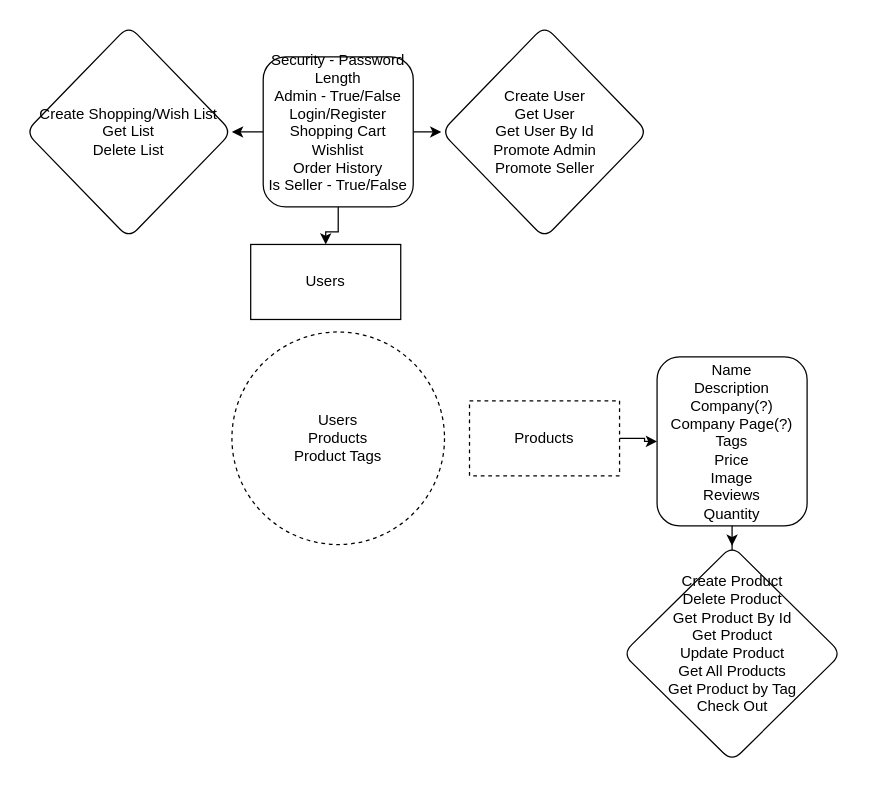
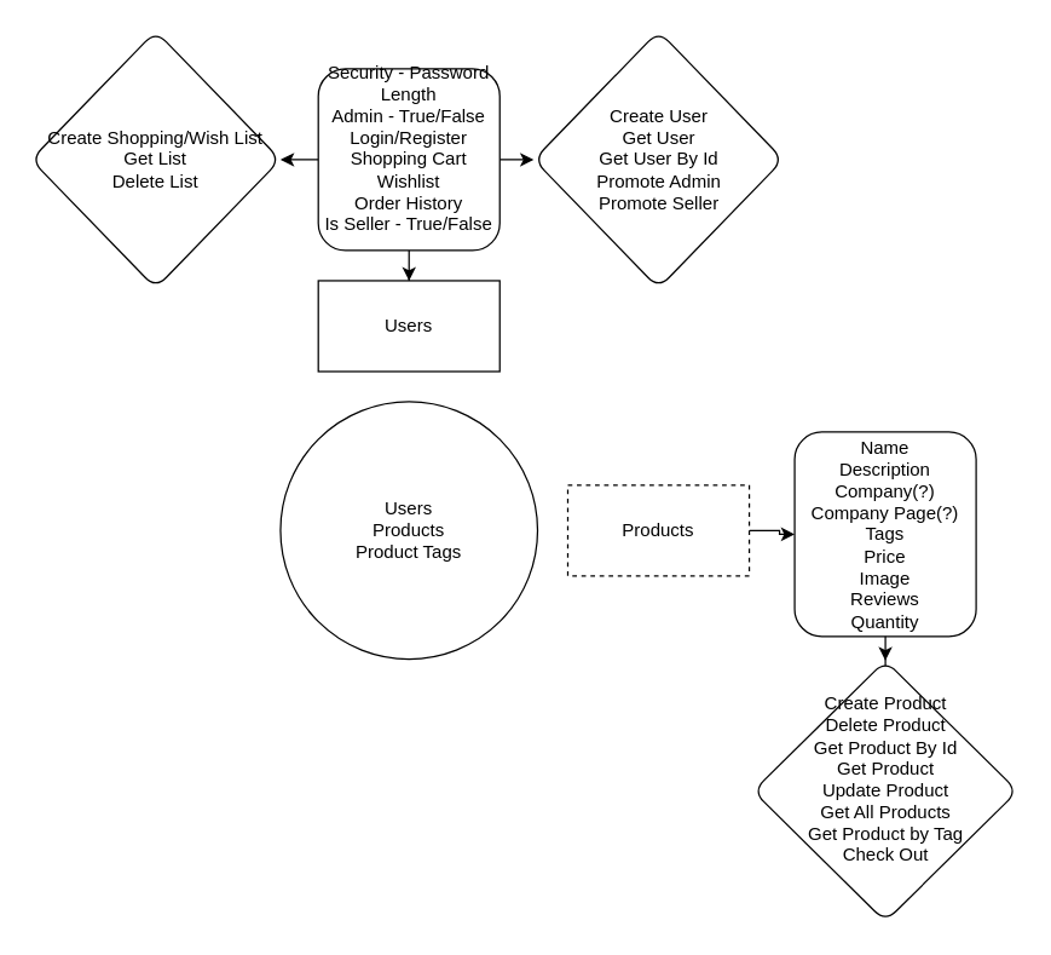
- <mxCell id="3" value="Users" style="rounded=0;whiteSpace=wrap;html=1;" vertex="1" parent="1"><mxGeometry x="200" y="195" width="120" height="60" as="geometry" /></mxCell>
+ <mxCell id="3" value="Users" style="rounded=0;whiteSpace=wrap;html=1;" vertex="1" parent="1"><mxGeometry x="210" y="185" width="120" height="60" as="geometry" /></mxCell>
- <mxCell id="2" value="&lt;div&gt;Users&lt;/div&gt;&lt;div&gt;Products&lt;/div&gt;&lt;div&gt;Product Tags&lt;/div&gt;" style="ellipse;whiteSpace=wrap;html=1;aspect=fixed;dashed=1;" vertex="1" parent="1"><mxGeometry x="185" y="265" width="170" height="170" as="geometry" /></mxCell>
+ <mxCell id="2" value="&lt;div&gt;Users&lt;/div&gt;&lt;div&gt;Products&lt;/div&gt;&lt;div&gt;Product Tags&lt;/div&gt;" style="ellipse;whiteSpace=wrap;html=1;aspect=fixed;" vertex="1" parent="1"><mxGeometry x="185" y="265" width="170" height="170" as="geometry" /></mxCell>
